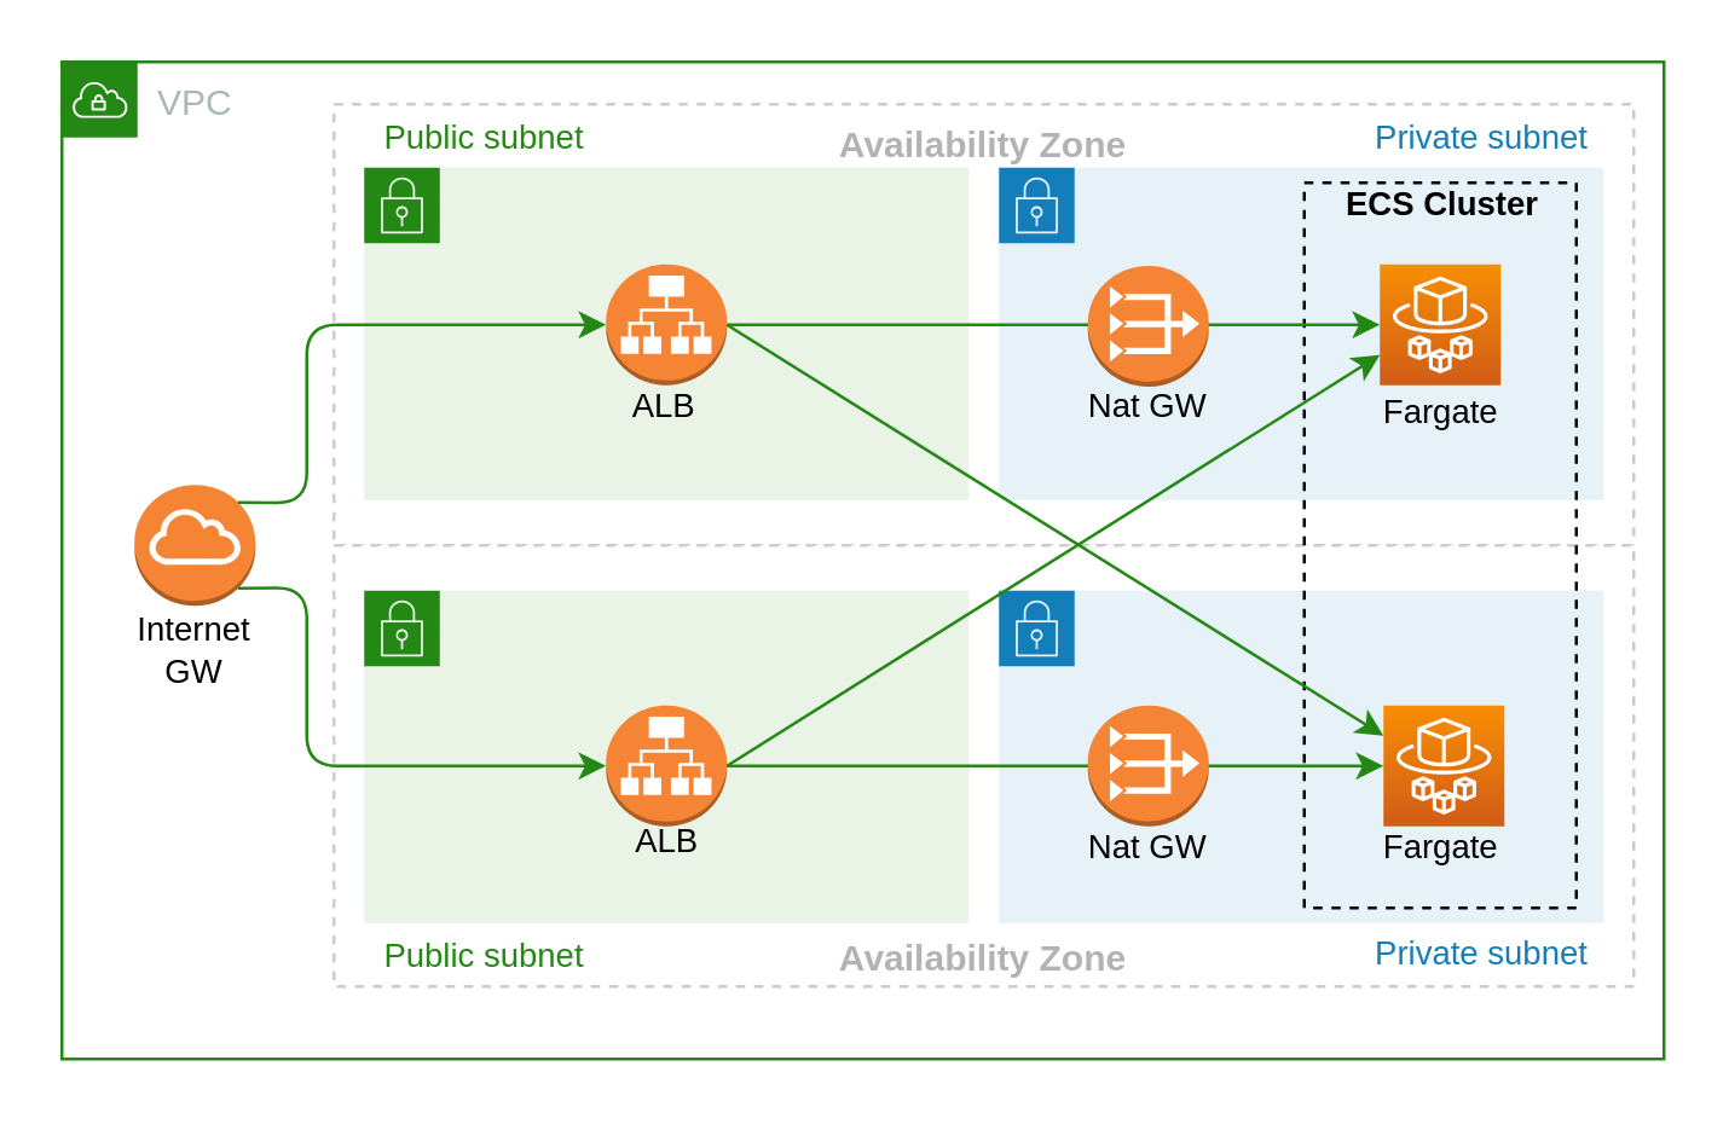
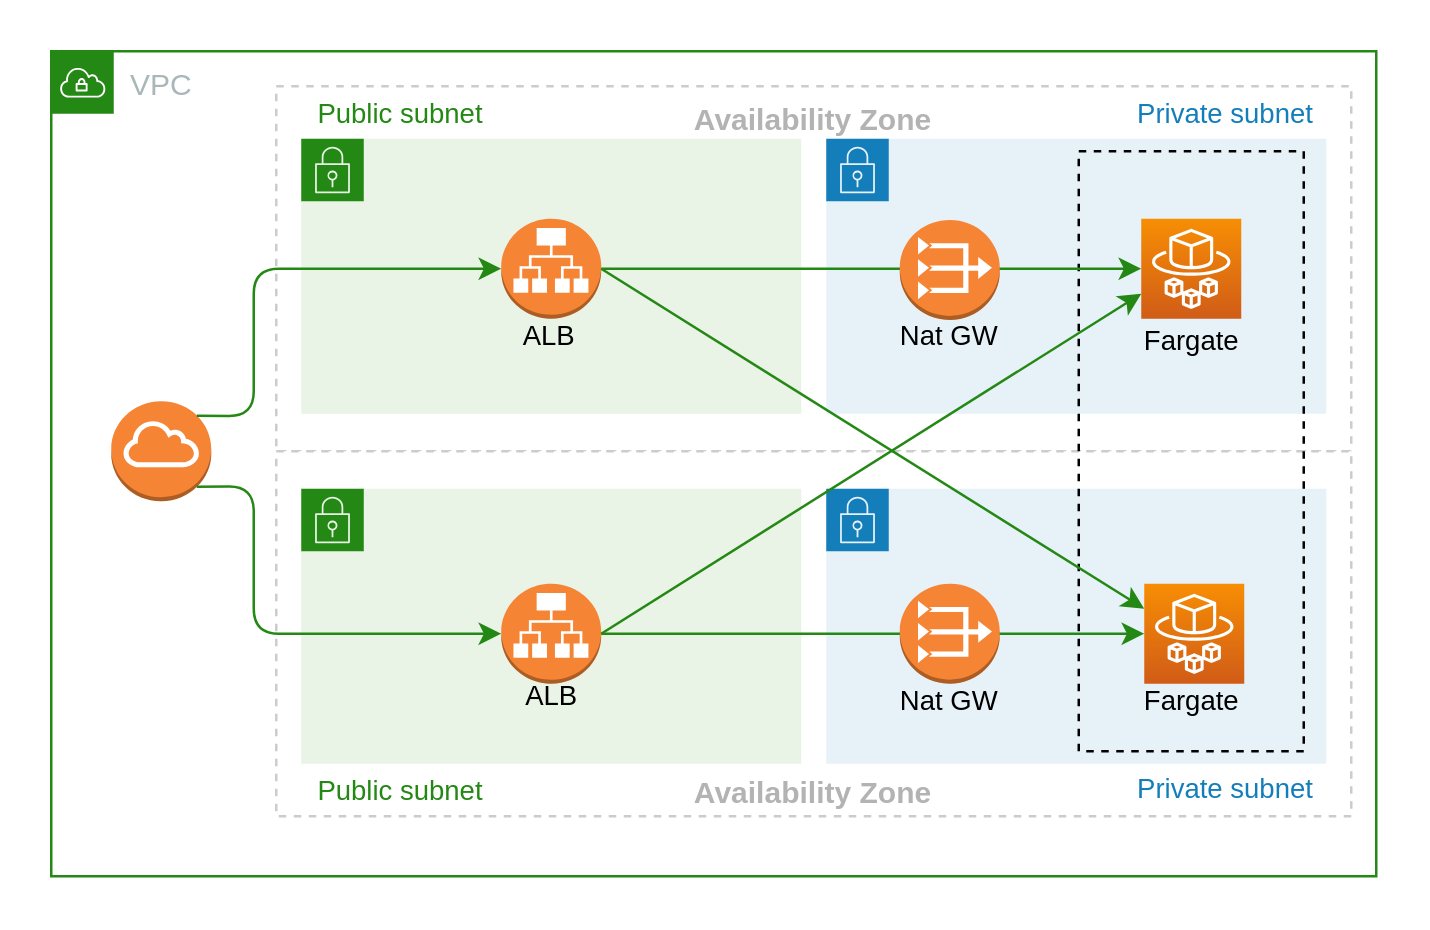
- <mxCell id="19" value="&lt;font color=&quot;#000000&quot; style=&quot;font-size: 11px;&quot;&gt;ECS Cluster&lt;/font&gt;" style="text;html=1;strokeColor=none;fillColor=none;align=center;verticalAlign=middle;whiteSpace=wrap;rounded=0;fontColor=#B3B3B3;fontStyle=1;fontSize=11;" parent="1" vertex="1"><mxGeometry x="436.9" y="60" width="80" height="13.5" as="geometry" /></mxCell>
- <mxCell id="21" value="&lt;font color=&quot;#000000&quot; style=&quot;font-size: 11px&quot;&gt;Internet GW&lt;/font&gt;" style="text;html=1;strokeColor=none;fillColor=none;align=center;verticalAlign=middle;whiteSpace=wrap;rounded=0;fontColor=#B3B3B3;fontSize=11;fontStyle=0" parent="1" vertex="1"><mxGeometry x="39.83" y="200" width="48.35" height="30" as="geometry" /></mxCell>
